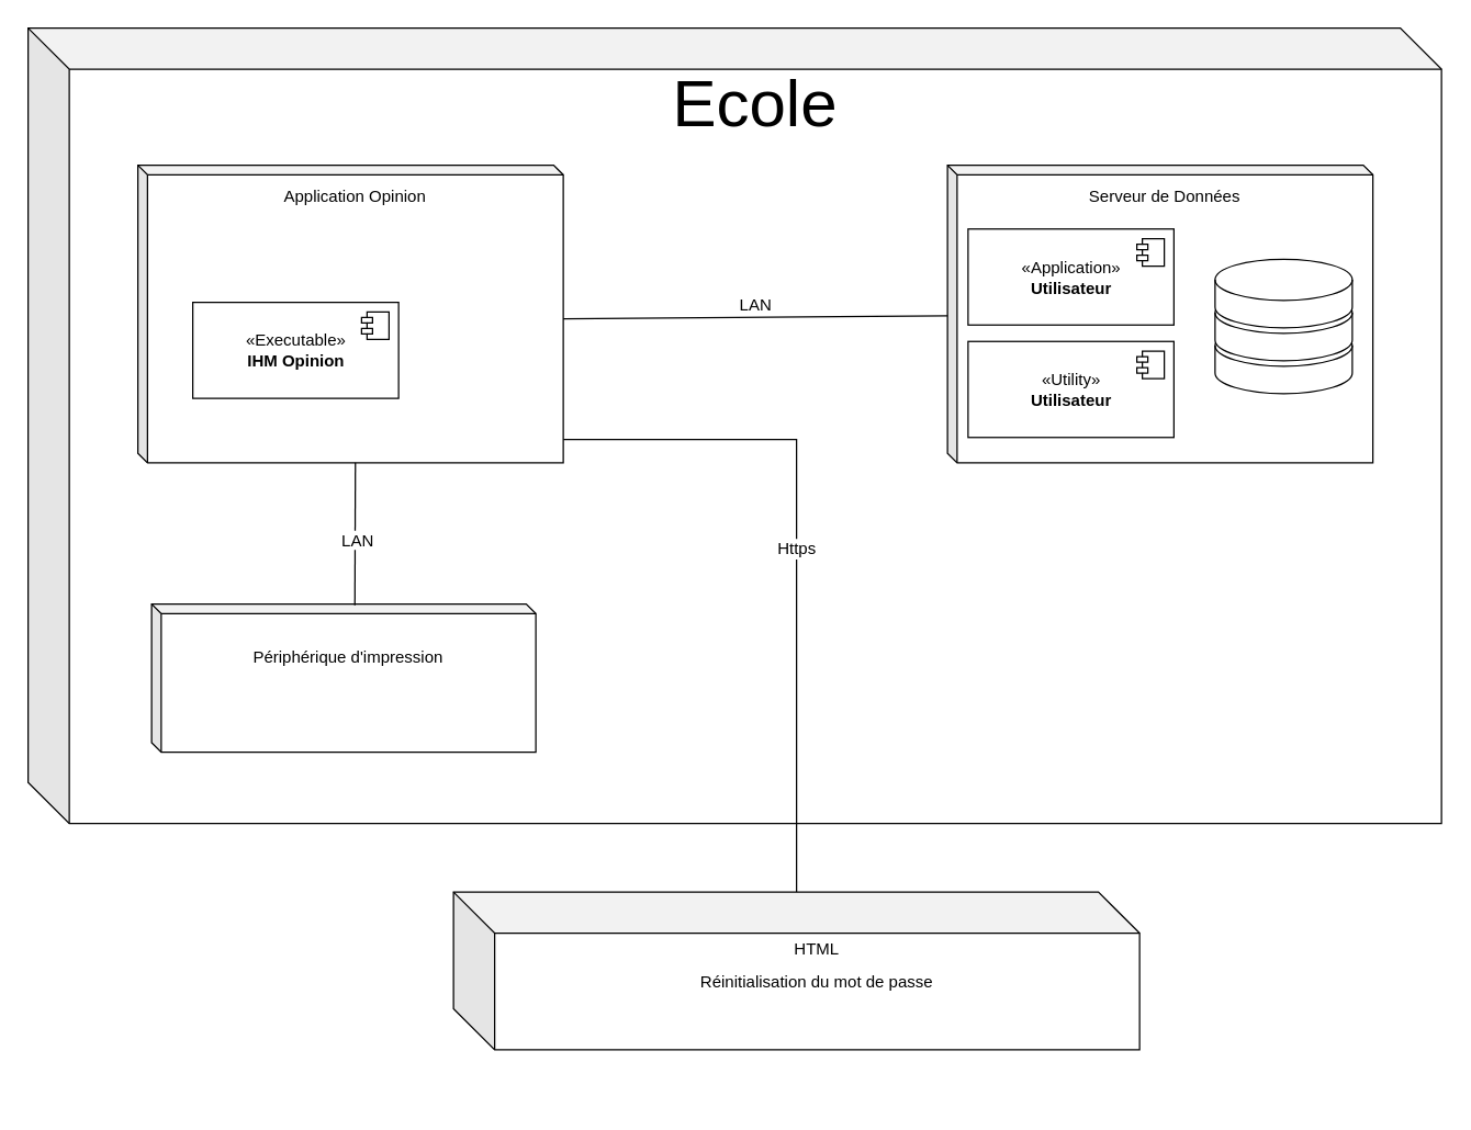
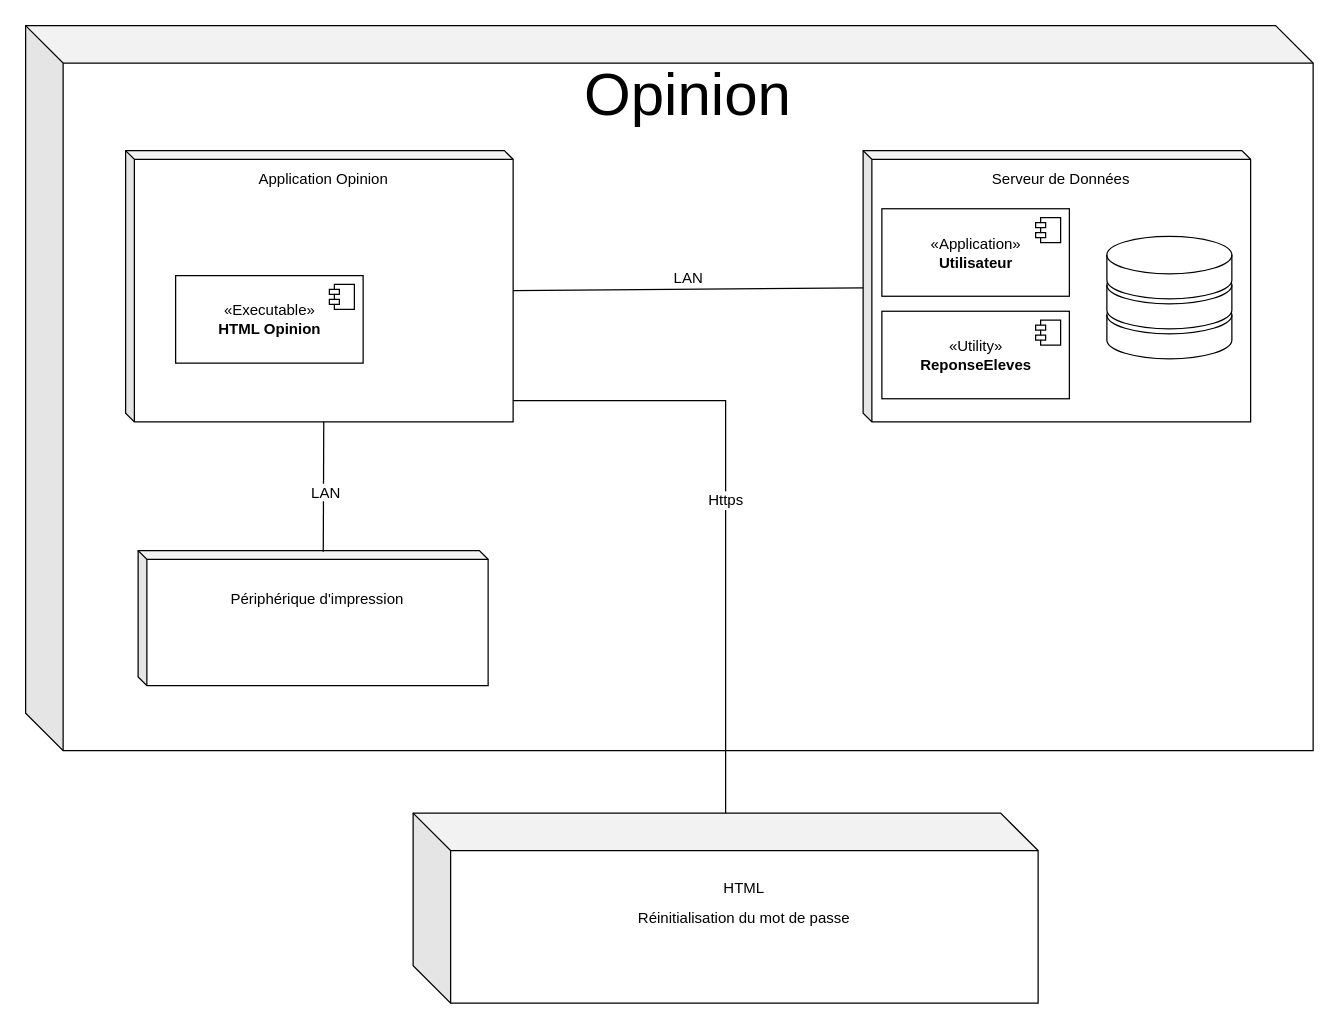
- <mxCell id="2" value="Ecole" style="shape=cube;boundedLbl=1;backgroundOutline=1;darkOpacity=0.05;darkOpacity2=0.1;size=30;spacingTop=-500;fontSize=48;labelBackgroundColor=none;labelBorderColor=none;whiteSpace=wrap;html=1;strokeColor=default;shadow=0;sketch=0;" vertex="1" parent="1"><mxGeometry x="20" y="20" width="1030" height="580" as="geometry" /></mxCell>
+ <mxCell id="2" value="Opinion" style="shape=cube;boundedLbl=1;backgroundOutline=1;darkOpacity=0.05;darkOpacity2=0.1;size=30;spacingTop=-500;fontSize=48;labelBackgroundColor=none;labelBorderColor=none;whiteSpace=wrap;html=1;strokeColor=default;shadow=0;sketch=0;" vertex="1" parent="1"><mxGeometry x="20" y="20" width="1030" height="580" as="geometry" /></mxCell>
- <mxCell id="9" value="«Executable»&lt;br&gt;&lt;b&gt;IHM Opinion&lt;/b&gt;" style="html=1;dropTarget=0;fontSize=12;" vertex="1" parent="1"><mxGeometry x="140" y="220" width="150" height="70" as="geometry" /></mxCell>
+ <mxCell id="9" value="«Executable»&lt;br&gt;&lt;b&gt;HTML Opinion&lt;/b&gt;" style="html=1;dropTarget=0;fontSize=12;" vertex="1" parent="1"><mxGeometry x="140" y="220" width="150" height="70" as="geometry" /></mxCell>
- <mxCell id="14" value="«Utility»&lt;br&gt;&lt;b&gt;Utilisateur&lt;/b&gt;" style="html=1;dropTarget=0;fontSize=12;" vertex="1" parent="1"><mxGeometry x="705" y="248.5" width="150" height="70" as="geometry" /></mxCell>
+ <mxCell id="14" value="«Utility»&lt;br&gt;&lt;b&gt;ReponseEleves&lt;/b&gt;" style="html=1;dropTarget=0;fontSize=12;" vertex="1" parent="1"><mxGeometry x="705" y="248.5" width="150" height="70" as="geometry" /></mxCell>
- <mxCell id="18" value="&lt;p style=&quot;line-height: 1;&quot;&gt;HTML&lt;/p&gt;&lt;p style=&quot;line-height: 1;&quot;&gt;Réinitialisation du mot de passe&lt;/p&gt;" style="shape=cube;whiteSpace=wrap;html=1;boundedLbl=1;backgroundOutline=1;darkOpacity=0.05;darkOpacity2=0.1;size=30;spacing=8;spacingTop=-40;" vertex="1" parent="1"><mxGeometry x="330" y="650" width="500" height="115" as="geometry" /></mxCell>
+ <mxCell id="18" value="&lt;p style=&quot;line-height: 1;&quot;&gt;HTML&lt;/p&gt;&lt;p style=&quot;line-height: 1;&quot;&gt;Réinitialisation du mot de passe&lt;/p&gt;" style="shape=cube;whiteSpace=wrap;html=1;boundedLbl=1;backgroundOutline=1;darkOpacity=0.05;darkOpacity2=0.1;size=30;spacing=8;spacingTop=-40;" vertex="1" parent="1"><mxGeometry x="330" y="650" width="500" height="152" as="geometry" /></mxCell>
